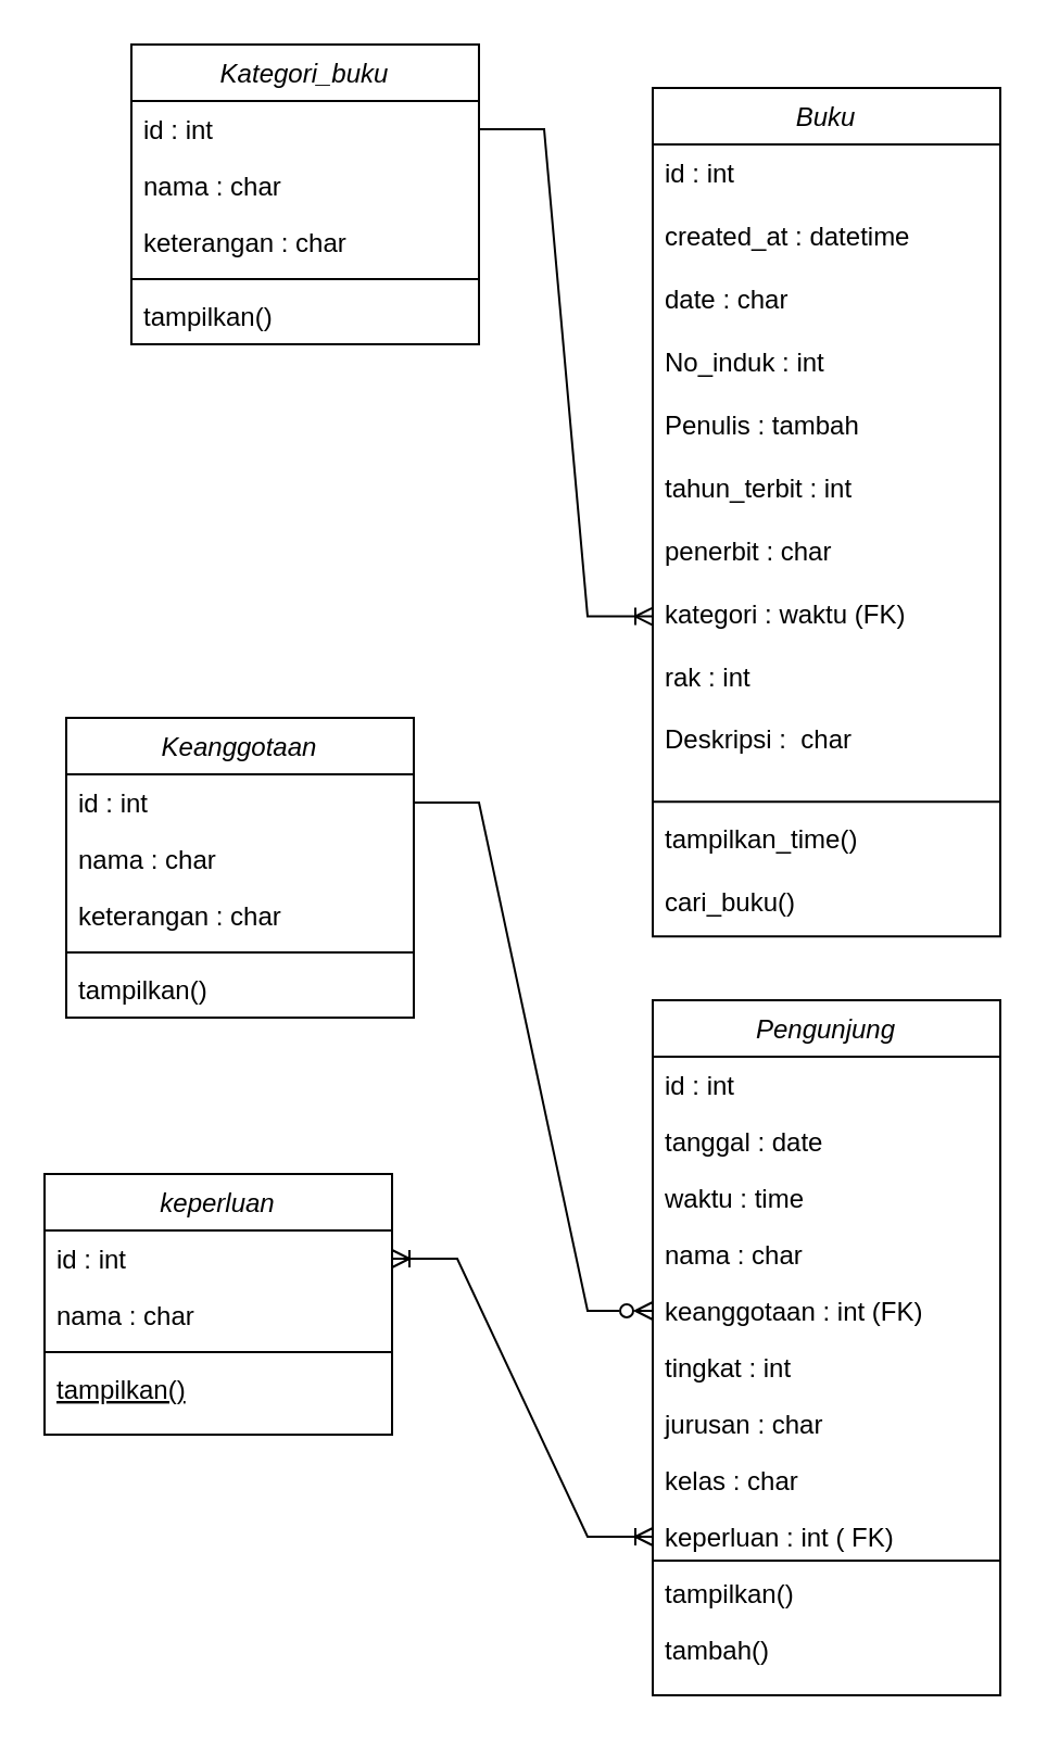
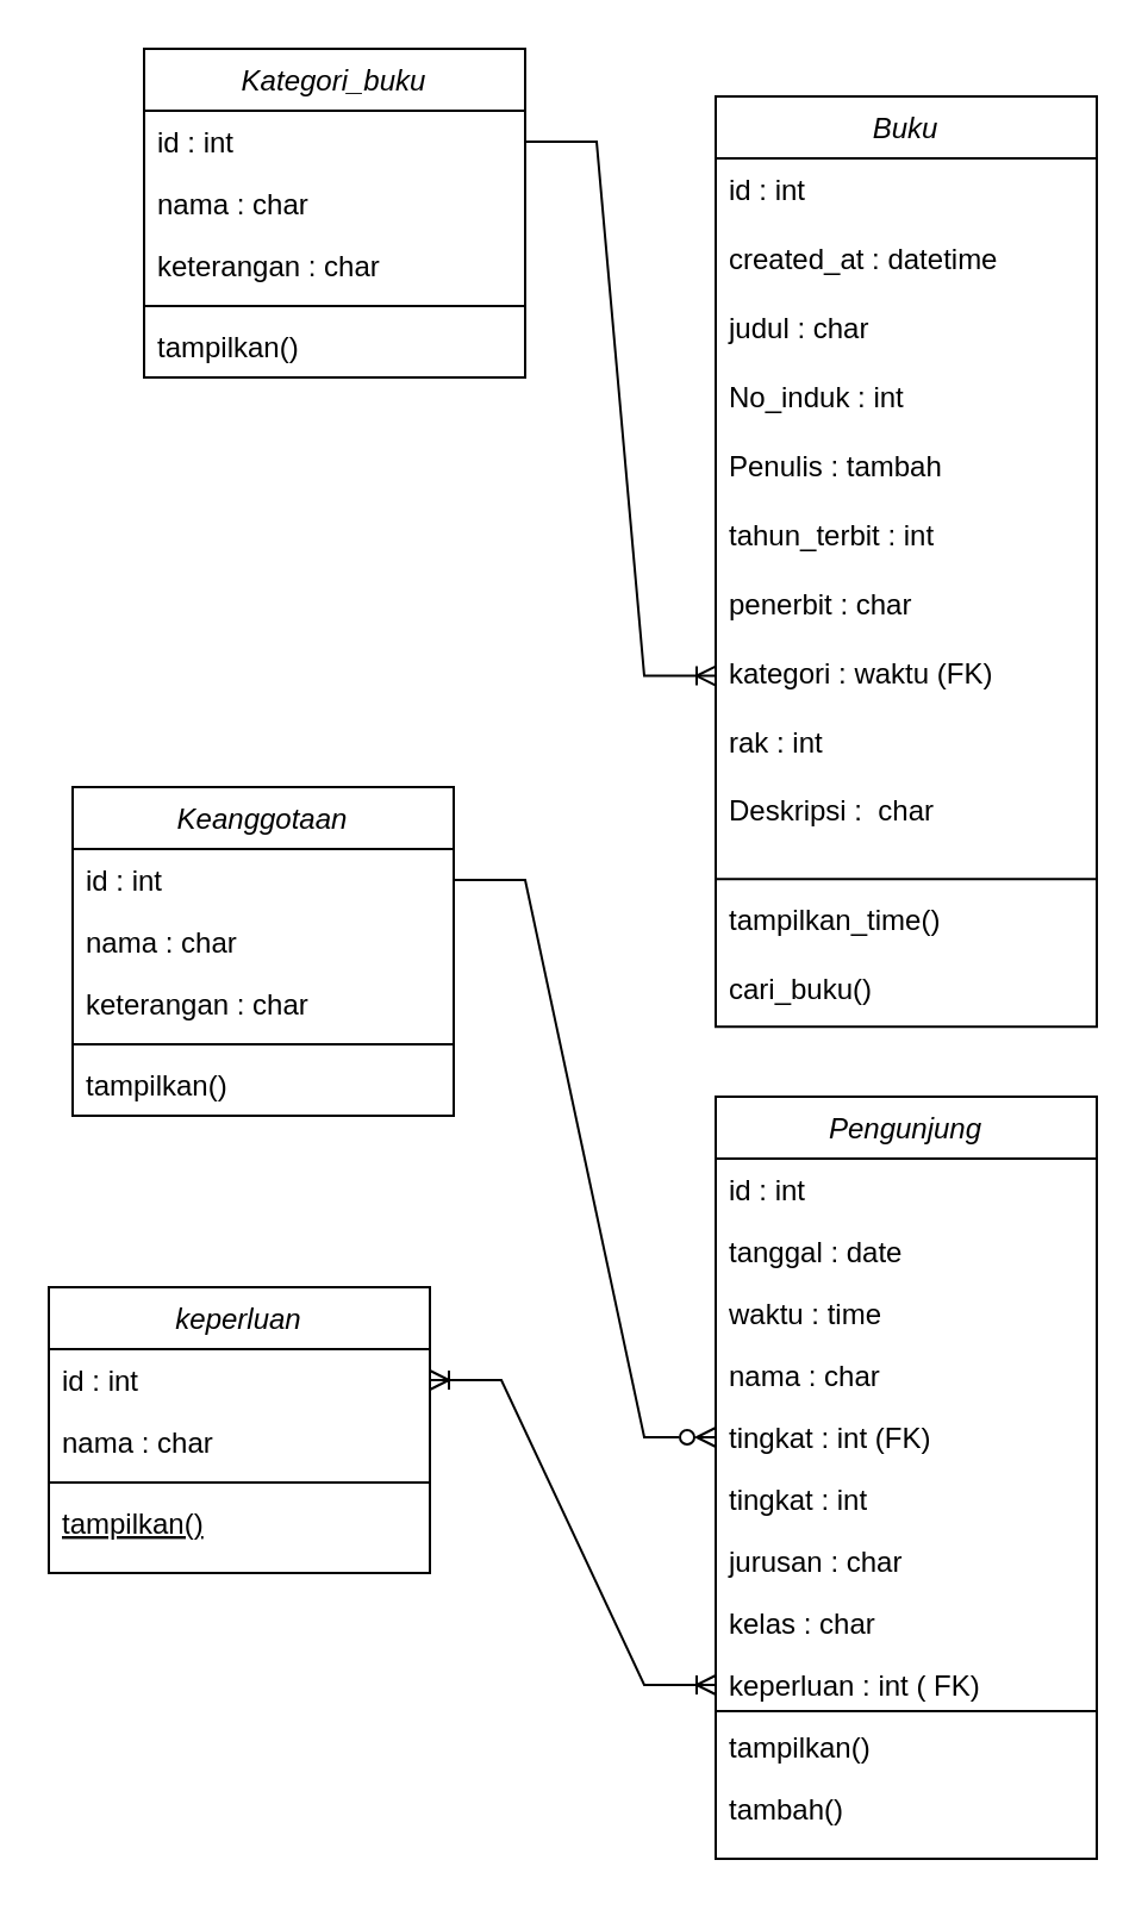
- <mxCell id="17" value="date : char" style="text;align=left;verticalAlign=top;spacingLeft=4;spacingRight=4;overflow=hidden;rotatable=0;points=[[0,0.5],[1,0.5]];portConstraint=eastwest;rounded=0;shadow=0;html=0;" parent="14" vertex="1"><mxGeometry y="83.943" width="160" height="28.971" as="geometry" /></mxCell>
+ <mxCell id="17" value="judul : char" style="text;align=left;verticalAlign=top;spacingLeft=4;spacingRight=4;overflow=hidden;rotatable=0;points=[[0,0.5],[1,0.5]];portConstraint=eastwest;rounded=0;shadow=0;html=0;" parent="14" vertex="1"><mxGeometry y="83.943" width="160" height="28.971" as="geometry" /></mxCell>
- <mxCell id="34" value="keanggotaan : int (FK)" style="text;align=left;verticalAlign=top;spacingLeft=4;spacingRight=4;overflow=hidden;rotatable=0;points=[[0,0.5],[1,0.5]];portConstraint=eastwest;rounded=0;shadow=0;html=0;" parent="29" vertex="1"><mxGeometry y="130" width="160" height="26" as="geometry" /></mxCell>
+ <mxCell id="34" value="tingkat : int (FK)" style="text;align=left;verticalAlign=top;spacingLeft=4;spacingRight=4;overflow=hidden;rotatable=0;points=[[0,0.5],[1,0.5]];portConstraint=eastwest;rounded=0;shadow=0;html=0;" parent="29" vertex="1"><mxGeometry y="130" width="160" height="26" as="geometry" /></mxCell>
